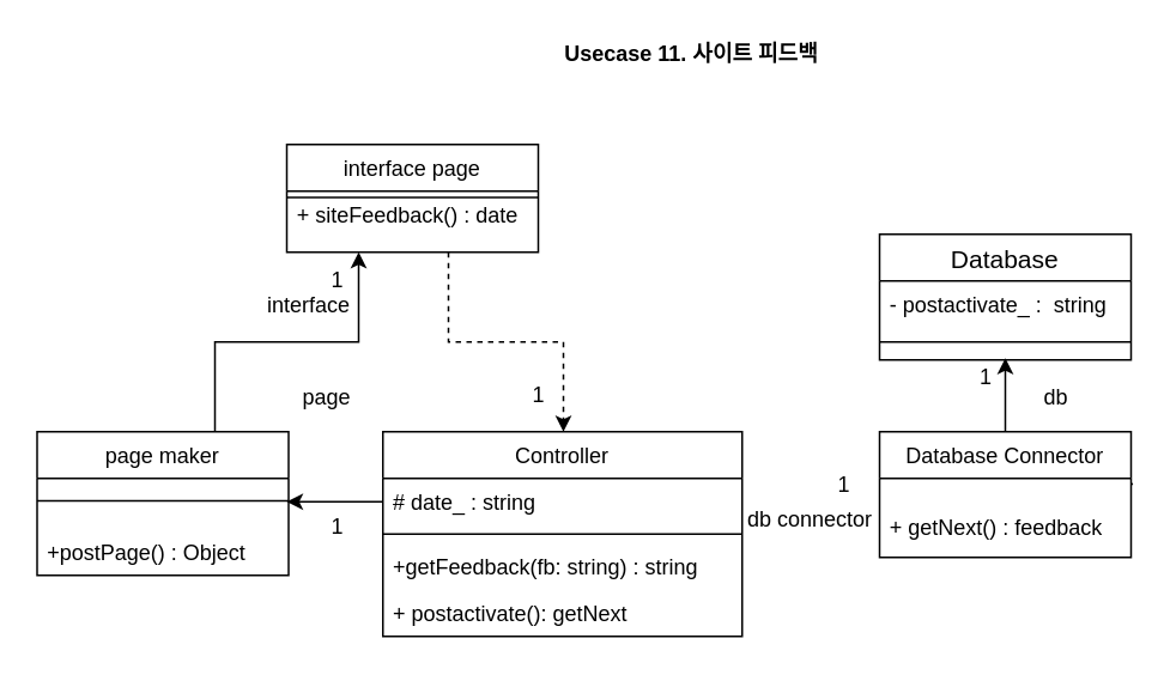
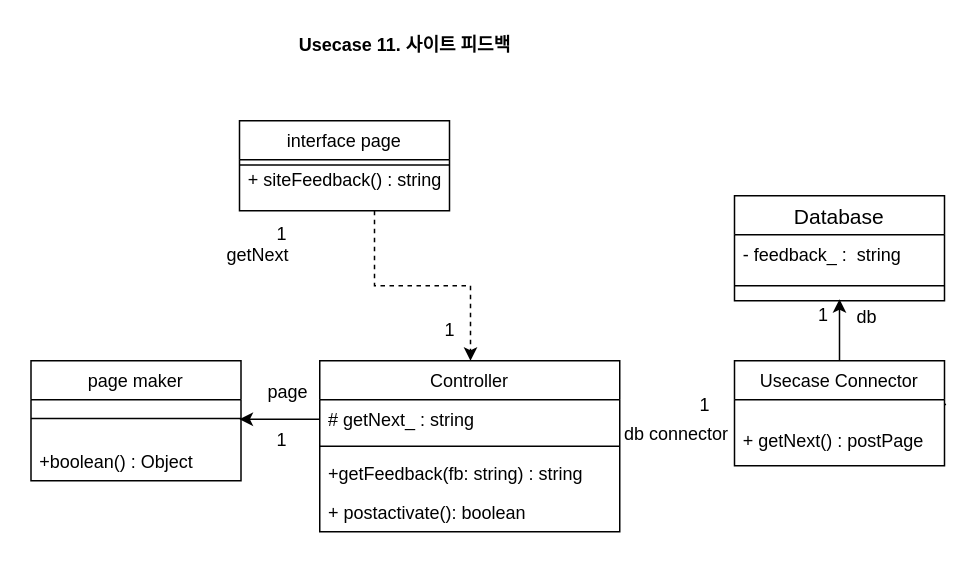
- <mxCell id="2" value="&lt;b&gt;Usecase 11. 사이트 피드백&lt;/b&gt;" style="text;html=1;align=center;verticalAlign=middle;resizable=0;points=[];autosize=1;strokeColor=none;" parent="1" vertex="1"><mxGeometry x="309" y="20" width="150" height="20" as="geometry" /></mxCell>
+ <mxCell id="2" value="&lt;b&gt;Usecase 11. 사이트 피드백&lt;/b&gt;" style="text;html=1;align=center;verticalAlign=middle;resizable=0;points=[];autosize=1;strokeColor=none;" parent="1" vertex="1"><mxGeometry x="194" y="20" width="150" height="20" as="geometry" /></mxCell>
- <mxCell id="15" value="+ siteFeedback() : date" style="text;strokeColor=none;fillColor=none;align=left;verticalAlign=top;spacingLeft=4;spacingRight=4;overflow=hidden;rotatable=0;points=[[0,0.5],[1,0.5]];portConstraint=eastwest;" parent="13" vertex="1"><mxGeometry y="26" width="140" height="34" as="geometry" /></mxCell>
+ <mxCell id="15" value="+ siteFeedback() : string" style="text;strokeColor=none;fillColor=none;align=left;verticalAlign=top;spacingLeft=4;spacingRight=4;overflow=hidden;rotatable=0;points=[[0,0.5],[1,0.5]];portConstraint=eastwest;" parent="13" vertex="1"><mxGeometry y="26" width="140" height="34" as="geometry" /></mxCell>
- <mxCell id="20" value="- postactivate_ :  string" style="text;strokeColor=none;fillColor=none;spacingLeft=4;spacingRight=4;overflow=hidden;rotatable=0;points=[[0,0.5],[1,0.5]];portConstraint=eastwest;fontSize=12;" parent="19" vertex="1"><mxGeometry y="26" width="140" height="44" as="geometry" /></mxCell>
+ <mxCell id="20" value="- feedback_ :  string" style="text;strokeColor=none;fillColor=none;spacingLeft=4;spacingRight=4;overflow=hidden;rotatable=0;points=[[0,0.5],[1,0.5]];portConstraint=eastwest;fontSize=12;" parent="19" vertex="1"><mxGeometry y="26" width="140" height="44" as="geometry" /></mxCell>
- <mxCell id="29" value="interface" style="text;html=1;align=center;verticalAlign=middle;resizable=0;points=[];autosize=1;strokeColor=none;" vertex="1" parent="1"><mxGeometry x="143" y="161" width="56" height="18" as="geometry" /></mxCell>
+ <mxCell id="29" value="getNext" style="text;html=1;align=center;verticalAlign=middle;resizable=0;points=[];autosize=1;strokeColor=none;" vertex="1" parent="1"><mxGeometry x="143" y="161" width="56" height="18" as="geometry" /></mxCell>
- <mxCell id="16" style="edgeStyle=orthogonalEdgeStyle;rounded=0;orthogonalLoop=1;jettySize=auto;html=1;" parent="1" source="17" target="13" edge="1"><mxGeometry relative="1" as="geometry"><Array as="points"><mxPoint x="119" y="190" /><mxPoint x="199" y="190" /></Array></mxGeometry></mxCell>
- <mxCell id="30" value="page" style="text;html=1;align=center;verticalAlign=middle;resizable=0;points=[];autosize=1;strokeColor=none;" vertex="1" parent="1"><mxGeometry x="162" y="212" width="37" height="18" as="geometry" /></mxCell>
+ <mxCell id="30" value="page" style="text;html=1;align=center;verticalAlign=middle;resizable=0;points=[];autosize=1;strokeColor=none;" vertex="1" parent="1"><mxGeometry x="172" y="252" width="37" height="18" as="geometry" /></mxCell>
- <mxCell id="32" value="db" style="text;html=1;align=center;verticalAlign=middle;resizable=0;points=[];autosize=1;strokeColor=none;" vertex="1" parent="1"><mxGeometry x="575" y="212" width="23" height="18" as="geometry" /></mxCell>
+ <mxCell id="32" value="db" style="text;html=1;align=center;verticalAlign=middle;resizable=0;points=[];autosize=1;strokeColor=none;" vertex="1" parent="1"><mxGeometry x="565" y="202" width="23" height="18" as="geometry" /></mxCell>
- <mxCell id="9" value="Database Connector" style="swimlane;fontStyle=0;childLayout=stackLayout;horizontal=1;startSize=26;fillColor=none;horizontalStack=0;resizeParent=1;resizeParentMax=0;resizeLast=0;collapsible=1;marginBottom=0;" parent="1" vertex="1"><mxGeometry x="489" y="240" width="140" height="70" as="geometry" /></mxCell>
+ <mxCell id="9" value="Usecase Connector" style="swimlane;fontStyle=0;childLayout=stackLayout;horizontal=1;startSize=26;fillColor=none;horizontalStack=0;resizeParent=1;resizeParentMax=0;resizeLast=0;collapsible=1;marginBottom=0;" parent="1" vertex="1"><mxGeometry x="489" y="240" width="140" height="70" as="geometry" /></mxCell>
- <mxCell id="4" value="# date_ : string" style="text;strokeColor=none;fillColor=none;align=left;verticalAlign=top;spacingLeft=4;spacingRight=4;overflow=hidden;rotatable=0;points=[[0,0.5],[1,0.5]];portConstraint=eastwest;" parent="3" vertex="1"><mxGeometry y="26" width="200" height="26" as="geometry" /></mxCell>
+ <mxCell id="4" value="# getNext_ : string" style="text;strokeColor=none;fillColor=none;align=left;verticalAlign=top;spacingLeft=4;spacingRight=4;overflow=hidden;rotatable=0;points=[[0,0.5],[1,0.5]];portConstraint=eastwest;" parent="3" vertex="1"><mxGeometry y="26" width="200" height="26" as="geometry" /></mxCell>
- <mxCell id="11" value="&#10;+ getNext() : feedback" style="text;strokeColor=none;fillColor=none;align=left;verticalAlign=top;spacingLeft=4;spacingRight=4;overflow=hidden;rotatable=0;points=[[0,0.5],[1,0.5]];portConstraint=eastwest;" parent="9" vertex="1"><mxGeometry y="26" width="140" height="44" as="geometry" /></mxCell>
+ <mxCell id="11" value="&#10;+ getNext() : postPage" style="text;strokeColor=none;fillColor=none;align=left;verticalAlign=top;spacingLeft=4;spacingRight=4;overflow=hidden;rotatable=0;points=[[0,0.5],[1,0.5]];portConstraint=eastwest;" parent="9" vertex="1"><mxGeometry y="26" width="140" height="44" as="geometry" /></mxCell>
- <mxCell id="22" value="&#10;&#10;+postPage() : Object" style="text;strokeColor=none;fillColor=none;align=left;verticalAlign=top;spacingLeft=4;spacingRight=4;overflow=hidden;rotatable=0;points=[[0,0.5],[1,0.5]];portConstraint=eastwest;" parent="1" vertex="1"><mxGeometry x="20" y="266" width="140" height="54" as="geometry" /></mxCell>
+ <mxCell id="22" value="&#10;&#10;+boolean() : Object" style="text;strokeColor=none;fillColor=none;align=left;verticalAlign=top;spacingLeft=4;spacingRight=4;overflow=hidden;rotatable=0;points=[[0,0.5],[1,0.5]];portConstraint=eastwest;" parent="1" vertex="1"><mxGeometry x="20" y="266" width="140" height="54" as="geometry" /></mxCell>
- <mxCell id="7" value="+ postactivate(): getNext" style="text;strokeColor=none;fillColor=none;align=left;verticalAlign=top;spacingLeft=4;spacingRight=4;overflow=hidden;rotatable=0;points=[[0,0.5],[1,0.5]];portConstraint=eastwest;" parent="3" vertex="1"><mxGeometry y="88" width="200" height="26" as="geometry" /></mxCell>
+ <mxCell id="7" value="+ postactivate(): boolean" style="text;strokeColor=none;fillColor=none;align=left;verticalAlign=top;spacingLeft=4;spacingRight=4;overflow=hidden;rotatable=0;points=[[0,0.5],[1,0.5]];portConstraint=eastwest;" parent="3" vertex="1"><mxGeometry y="88" width="200" height="26" as="geometry" /></mxCell>
